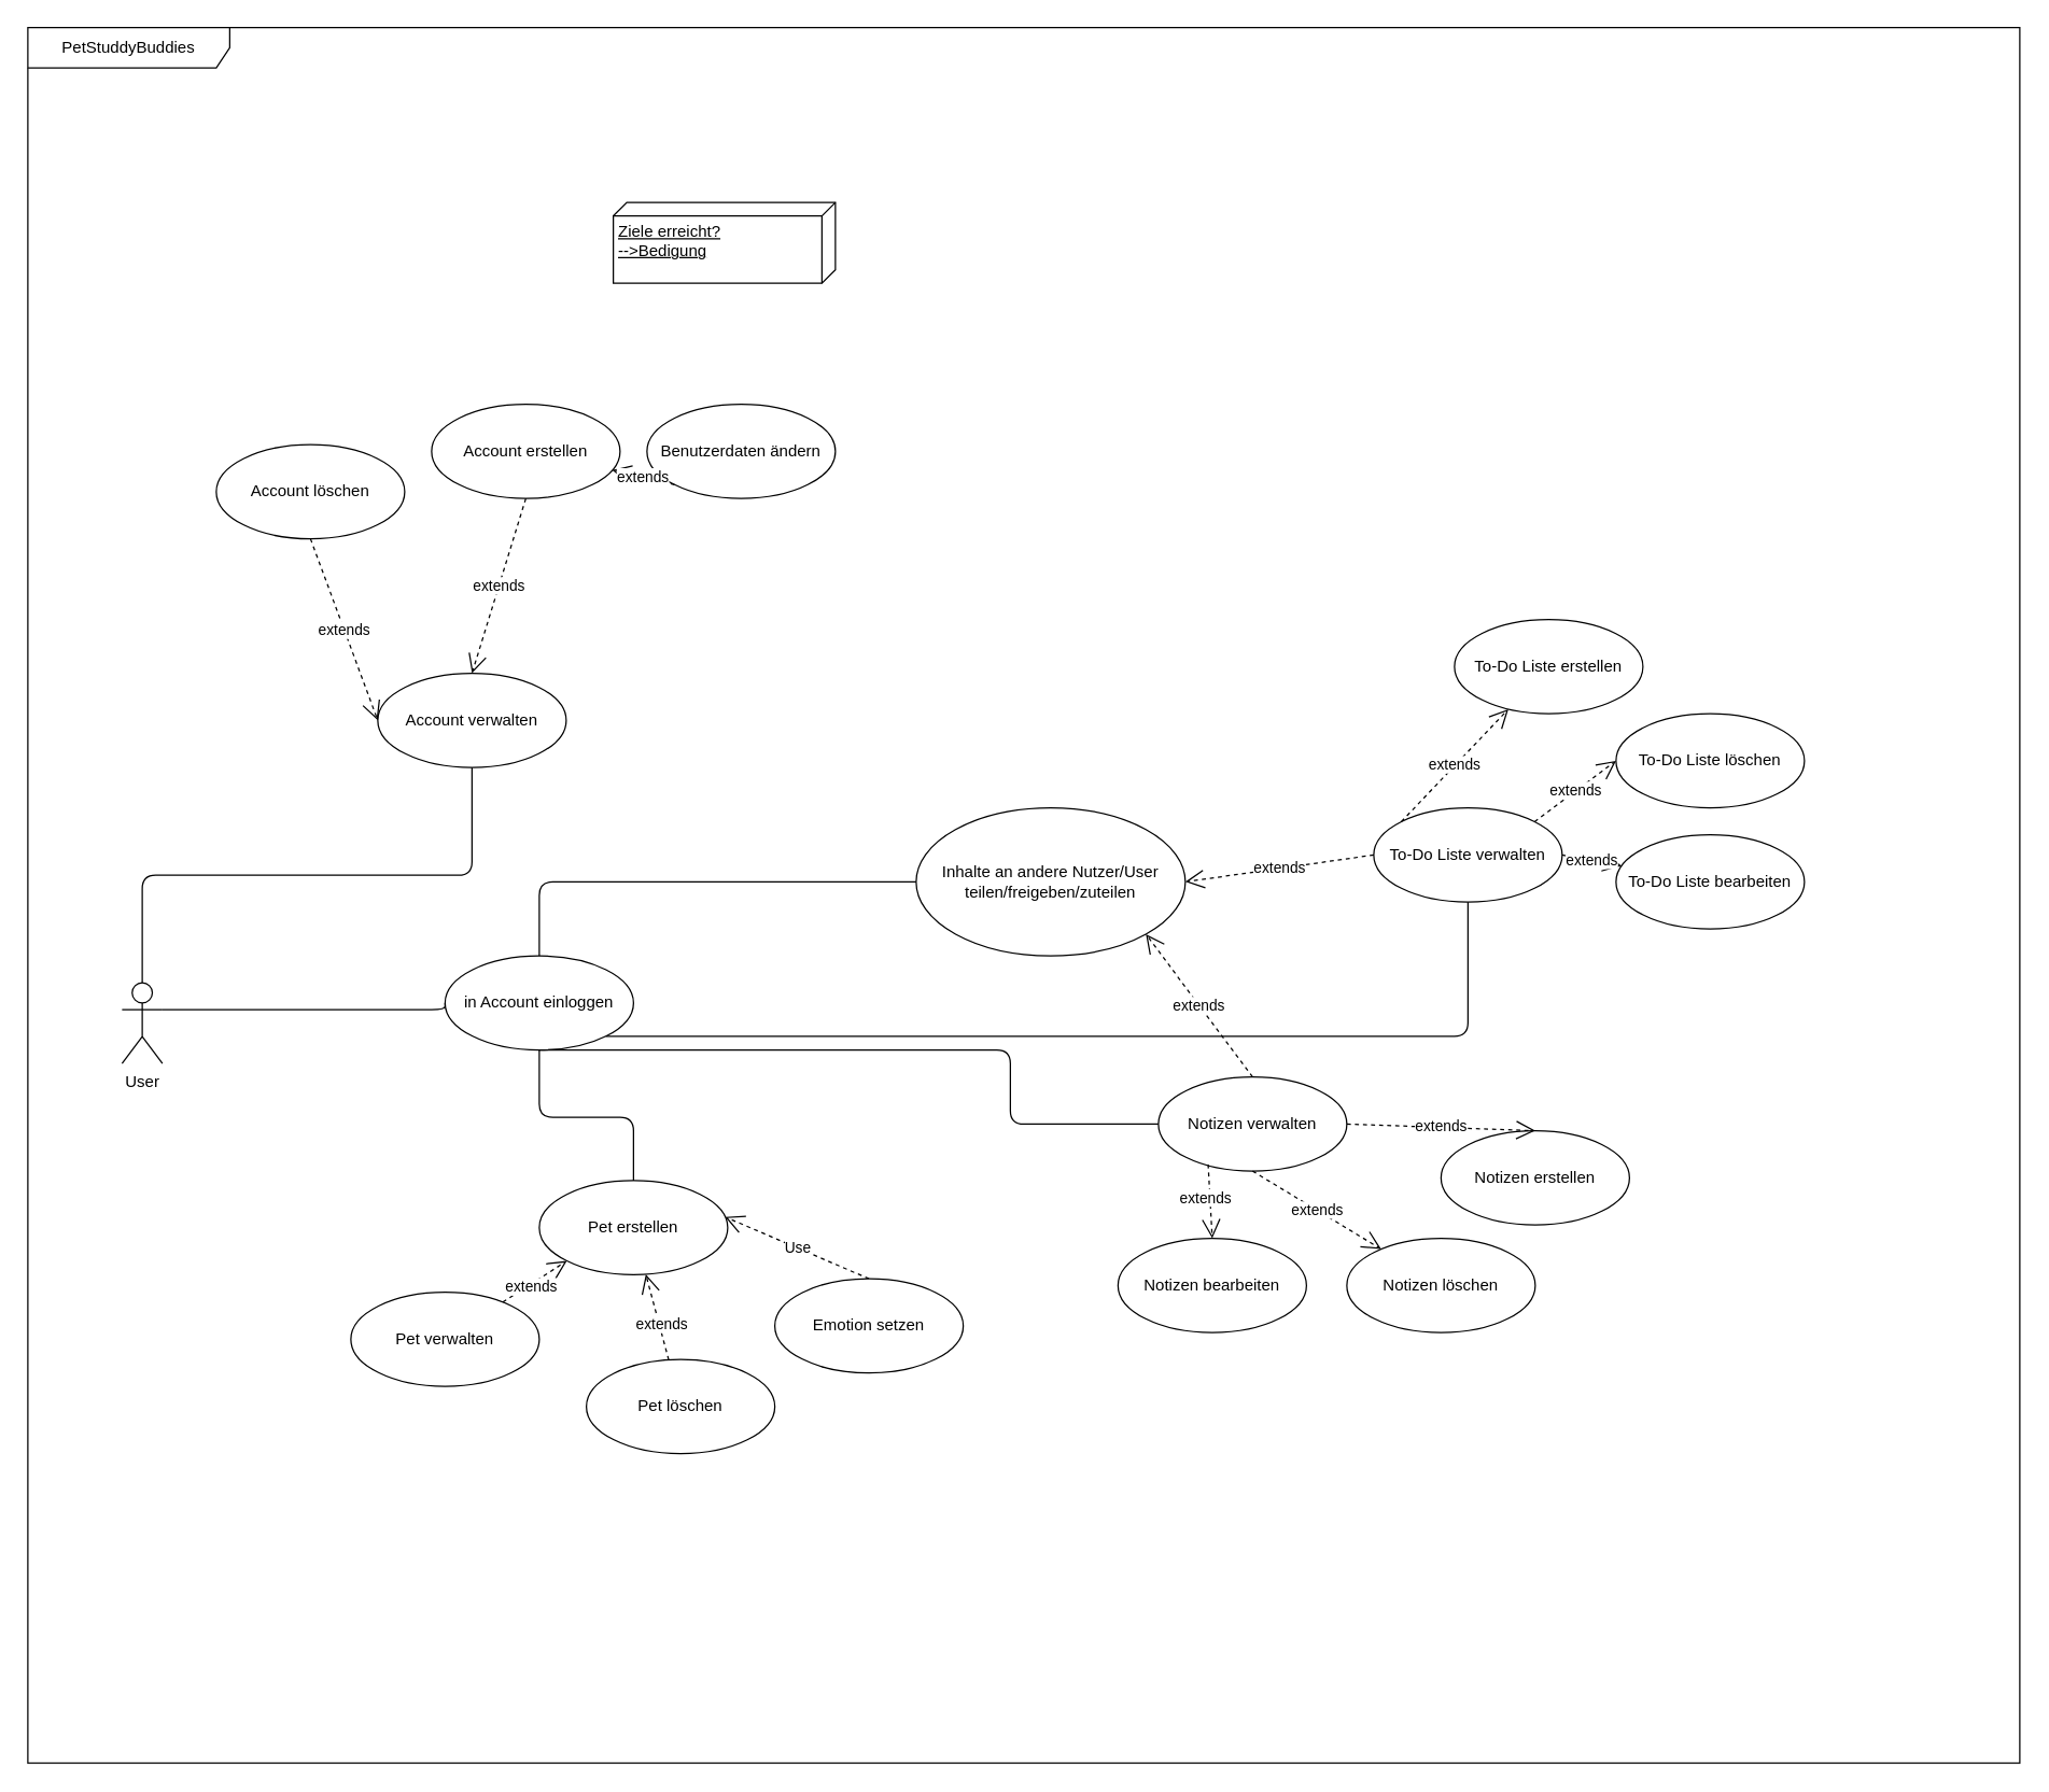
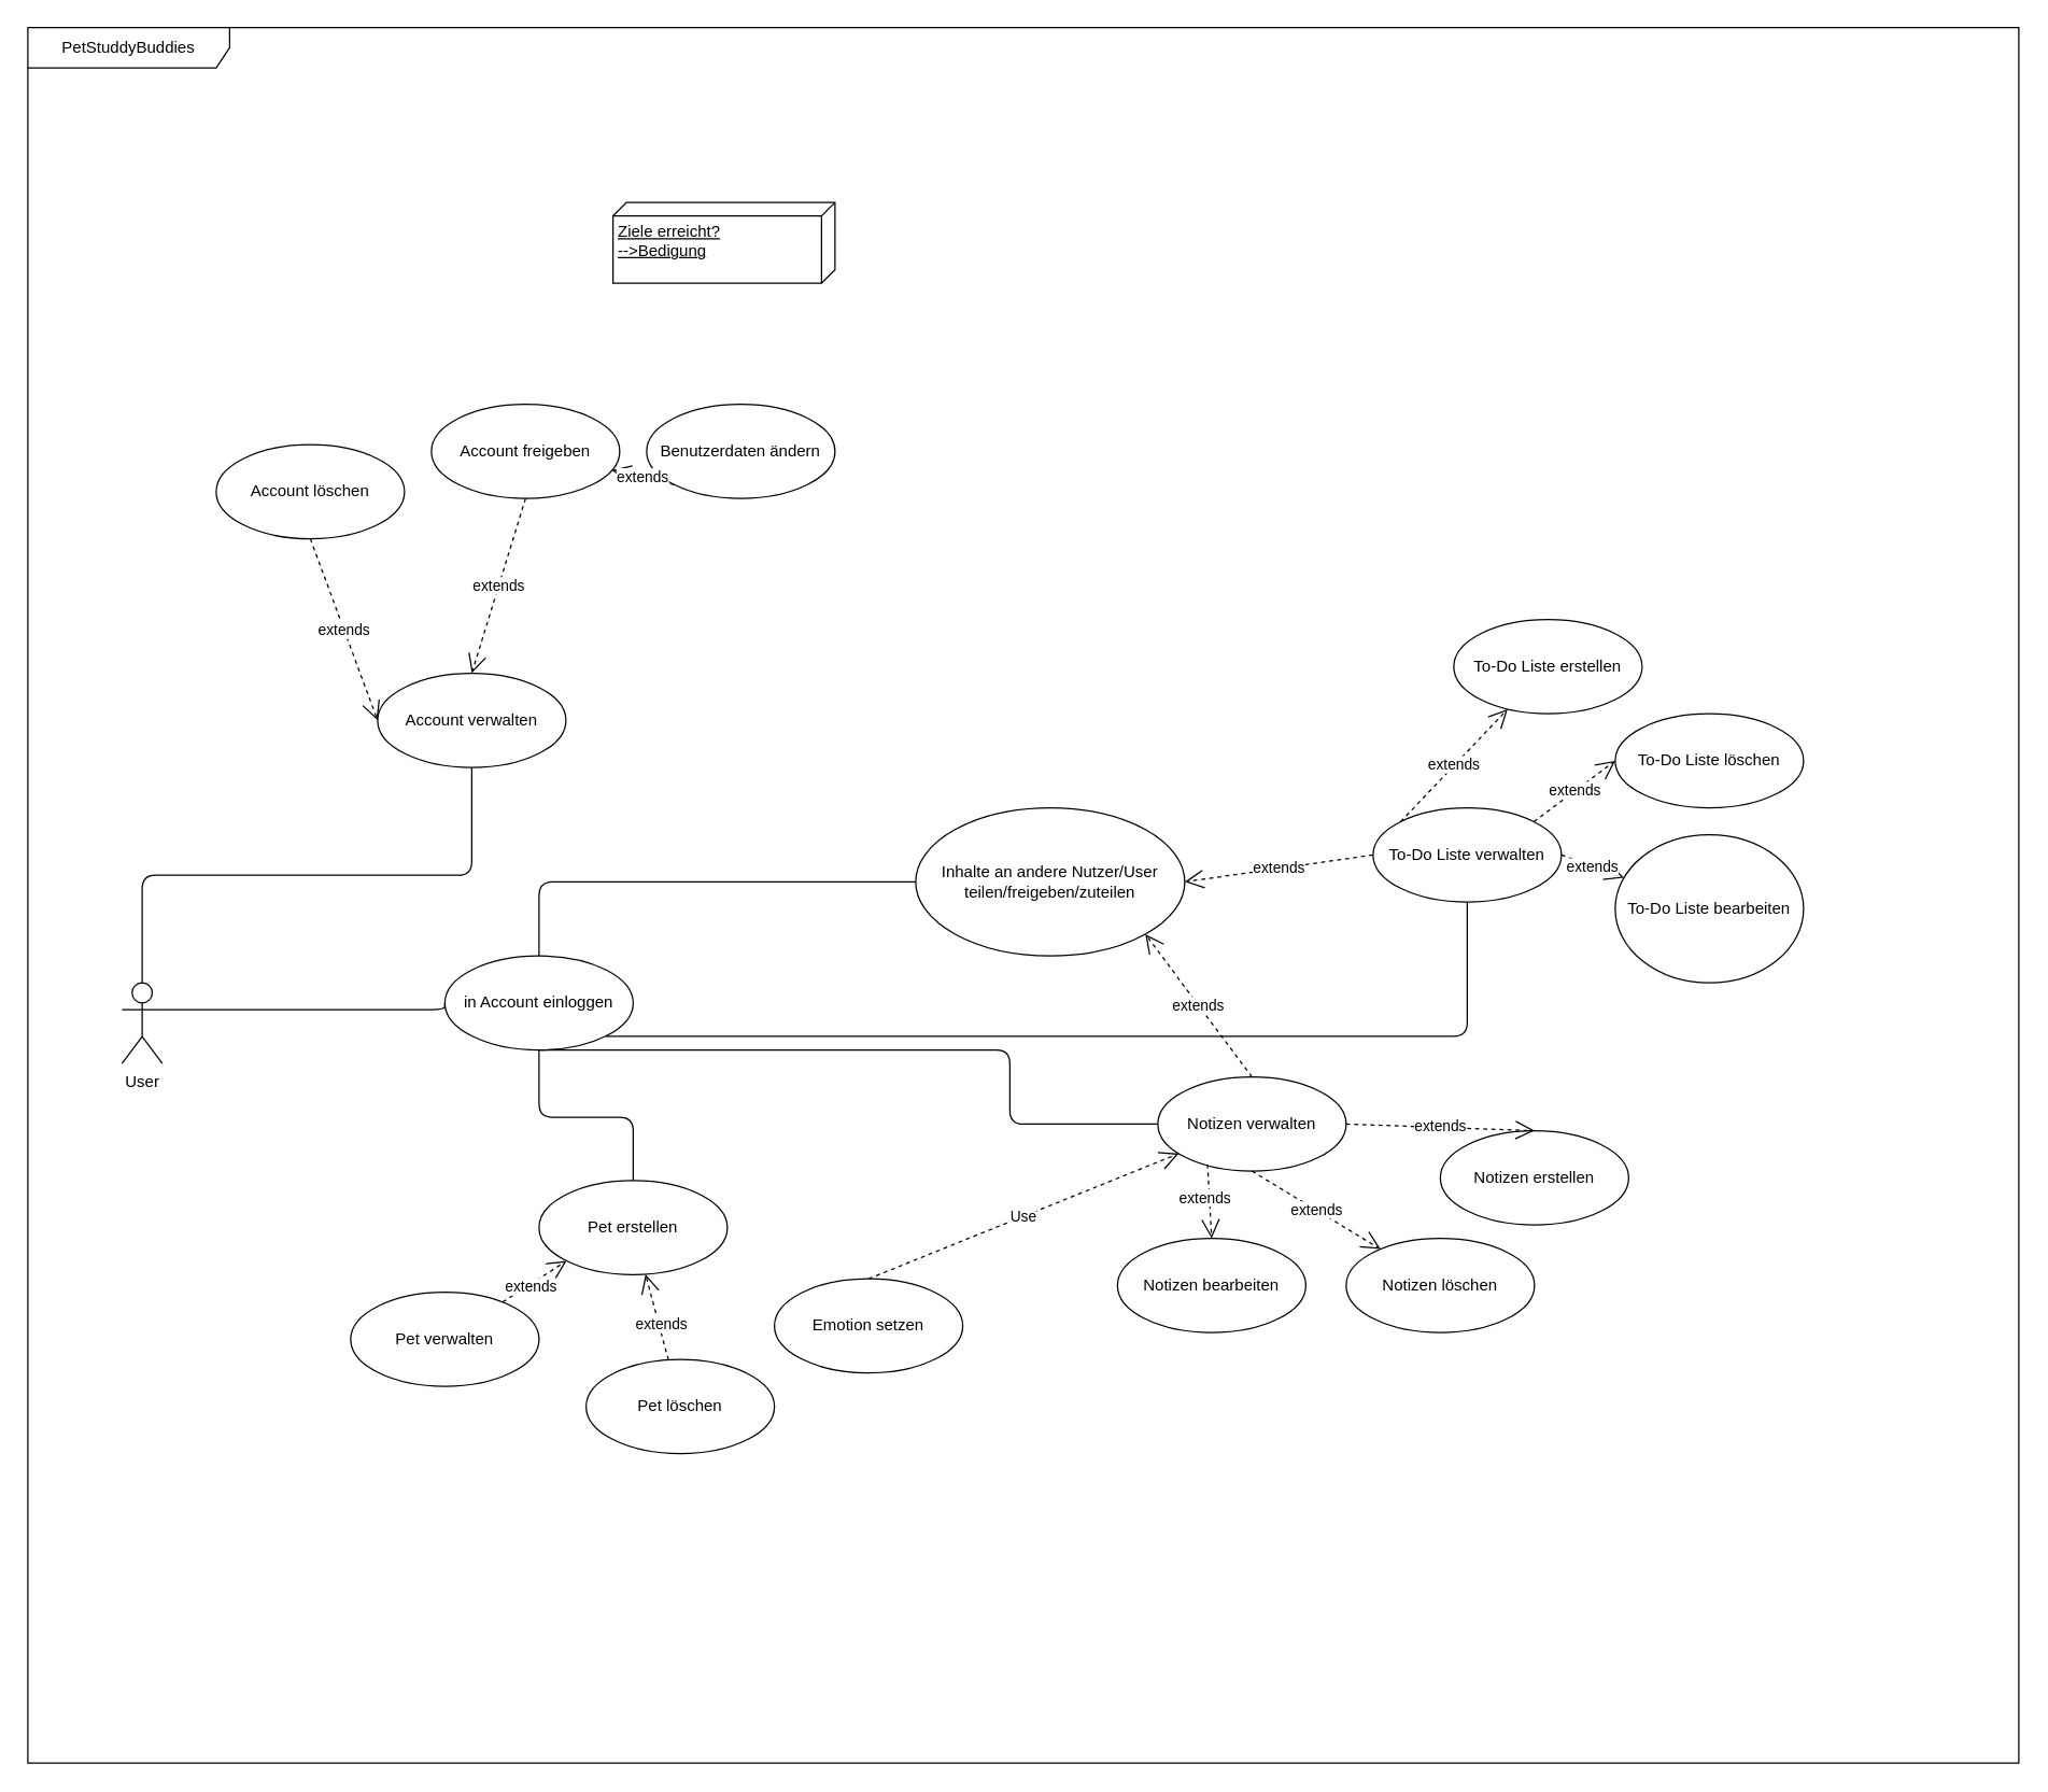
- <mxCell id="4" value="Account erstellen" style="ellipse;whiteSpace=wrap;html=1;" parent="1" vertex="1"><mxGeometry x="320" y="300" width="140" height="70" as="geometry" /></mxCell>
+ <mxCell id="4" value="Account freigeben" style="ellipse;whiteSpace=wrap;html=1;" parent="1" vertex="1"><mxGeometry x="320" y="300" width="140" height="70" as="geometry" /></mxCell>
- <mxCell id="20" value="&lt;div&gt;To-Do Liste bearbeiten&lt;br&gt;&lt;/div&gt;" style="ellipse;whiteSpace=wrap;html=1;" parent="1" vertex="1"><mxGeometry x="1200" y="620" width="140" height="70" as="geometry" /></mxCell>
+ <mxCell id="20" value="&lt;div&gt;To-Do Liste bearbeiten&lt;br&gt;&lt;/div&gt;" style="ellipse;whiteSpace=wrap;html=1;" parent="1" vertex="1"><mxGeometry x="1200" y="620" width="140" height="110" as="geometry" /></mxCell>
- <mxCell id="40" value="Use" style="endArrow=open;endSize=12;dashed=1;html=1;exitX=0.5;exitY=0;exitDx=0;exitDy=0;entryX=0.986;entryY=0.386;entryDx=0;entryDy=0;entryPerimeter=0;" parent="1" source="41" target="39" edge="1"><mxGeometry width="160" relative="1" as="geometry"><mxPoint x="0" y="310" as="sourcePoint" /><mxPoint x="-30" y="385" as="targetPoint" /></mxGeometry></mxCell>
+ <mxCell id="40" value="Use" style="endArrow=open;endSize=12;dashed=1;html=1;exitX=0.5;exitY=0;exitDx=0;exitDy=0;" parent="1" source="41" target="11" edge="1"><mxGeometry width="160" relative="1" as="geometry"><mxPoint x="0" y="310" as="sourcePoint" /><mxPoint x="-30" y="385" as="targetPoint" /></mxGeometry></mxCell>
